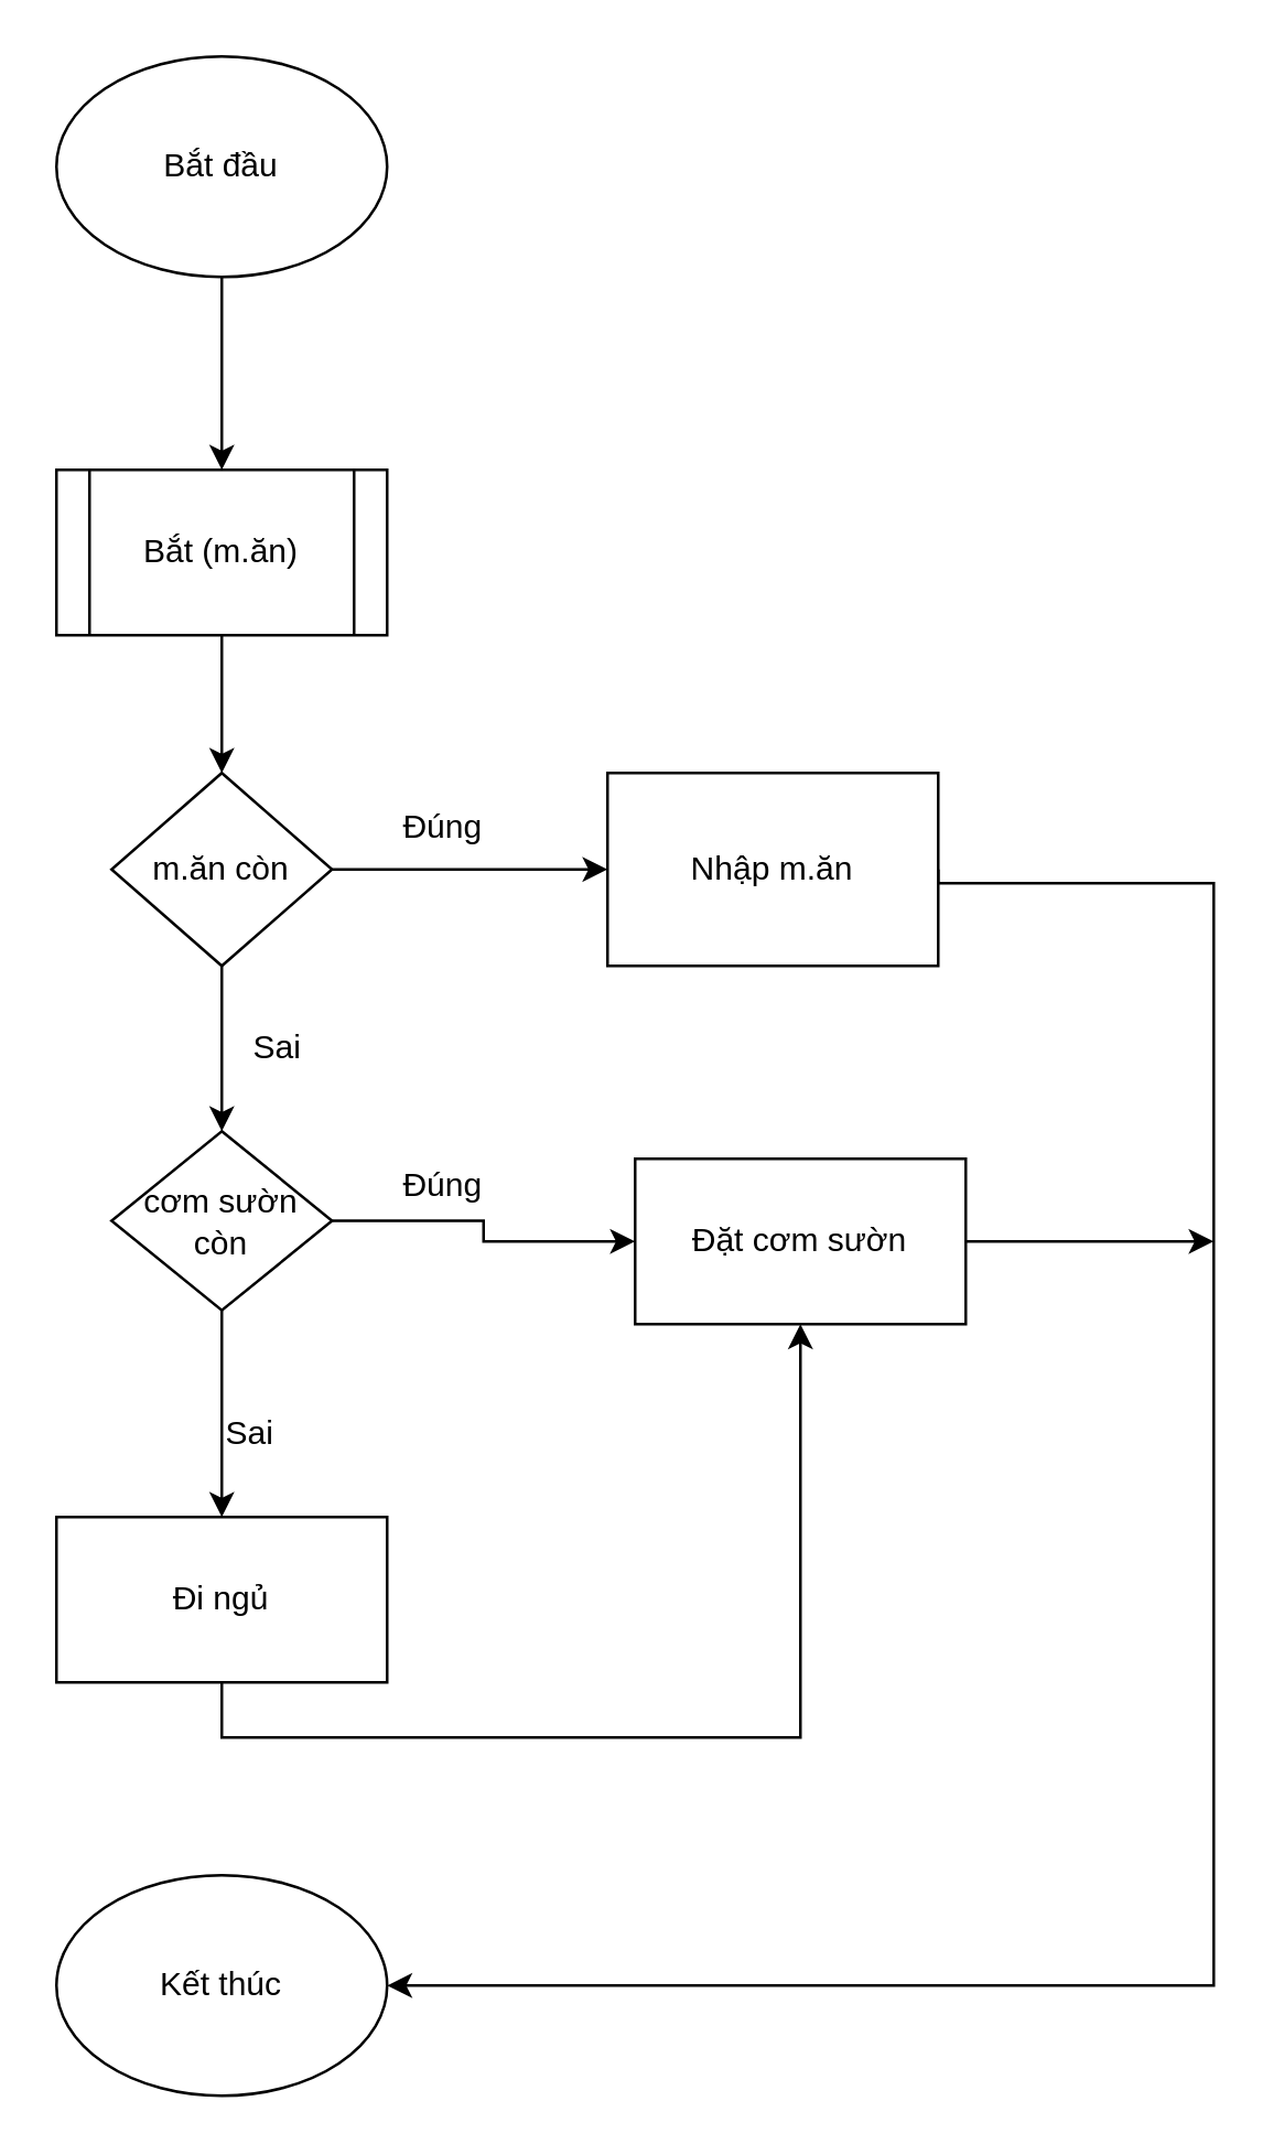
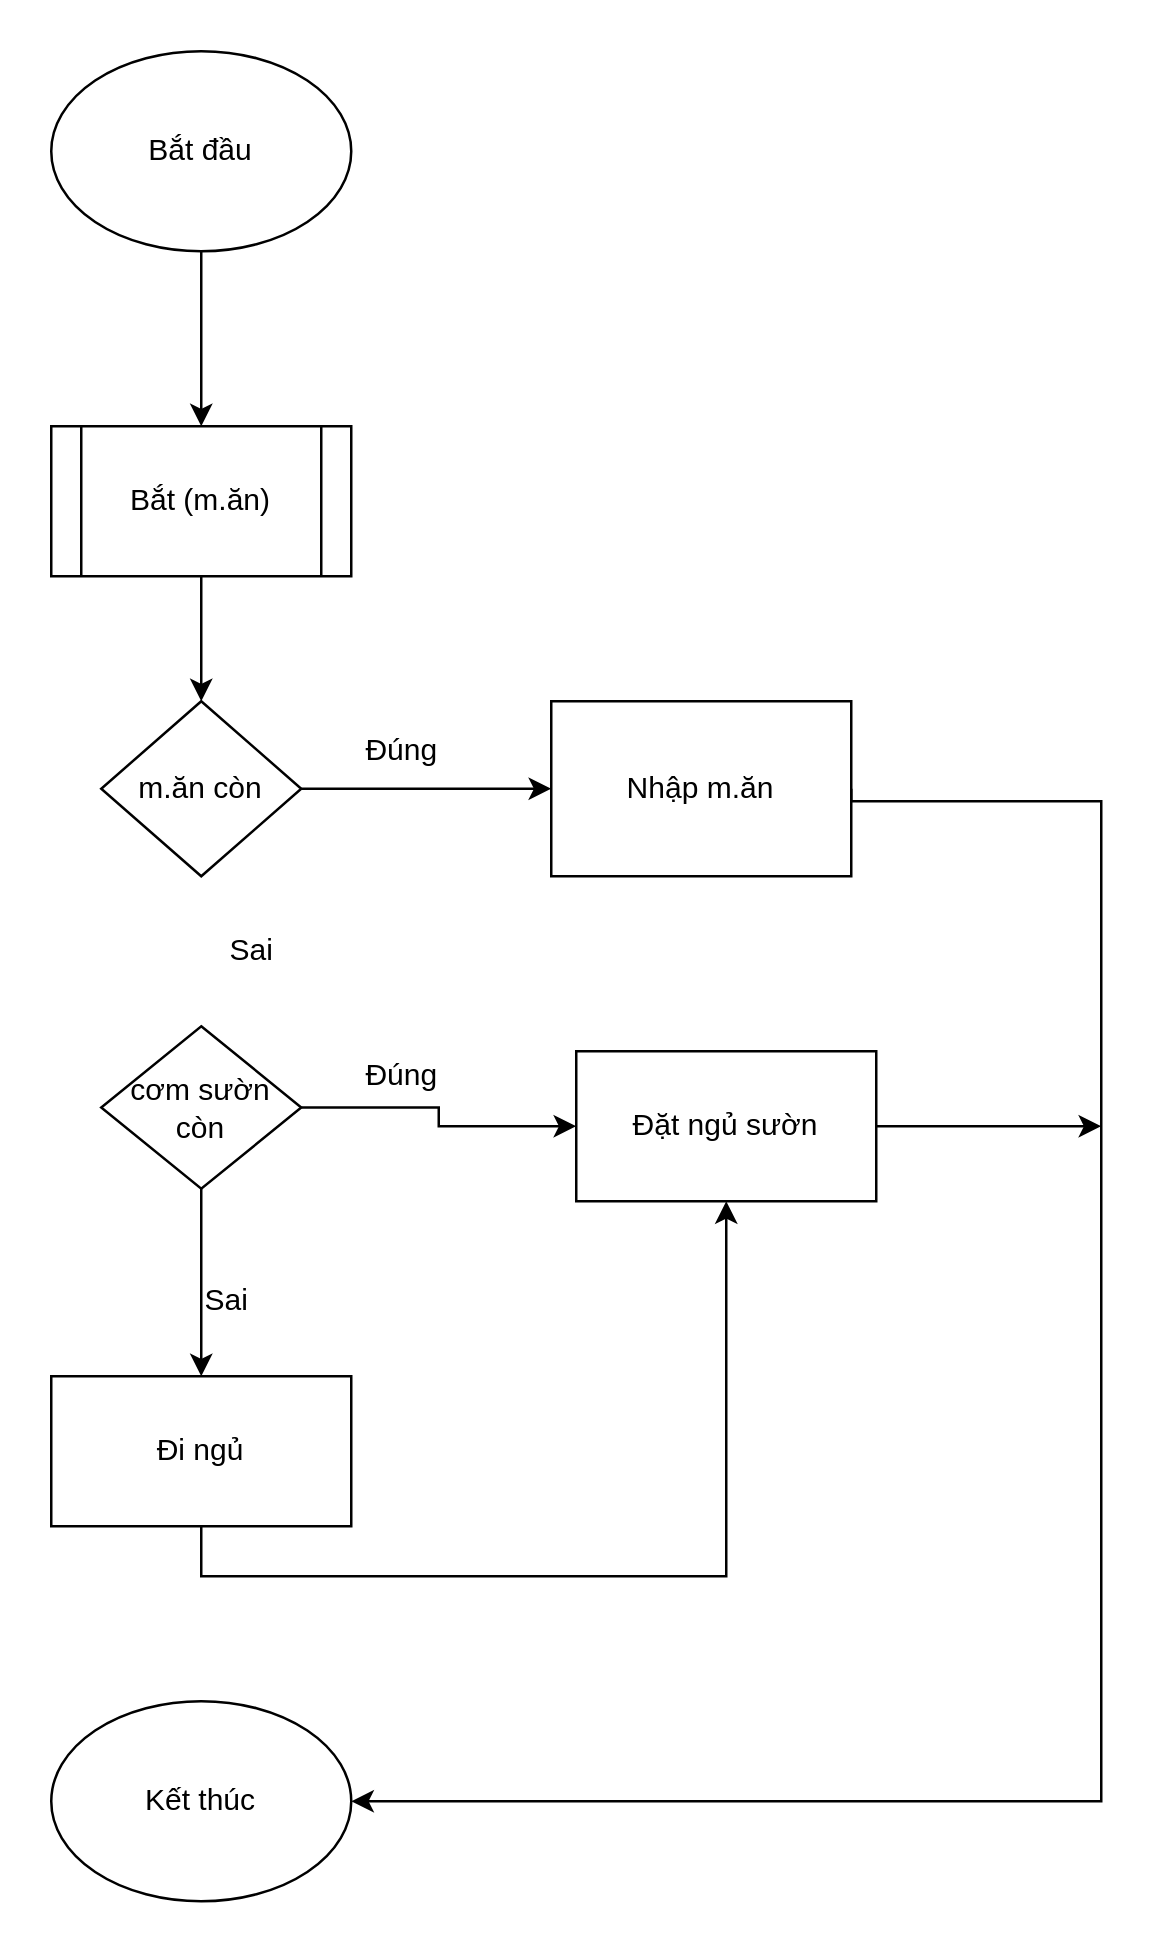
- <mxCell id="6" style="edgeStyle=orthogonalEdgeStyle;rounded=0;orthogonalLoop=1;jettySize=auto;html=1;entryX=0.5;entryY=0;entryDx=0;entryDy=0;" edge="1" parent="1" source="8" target="13"><mxGeometry relative="1" as="geometry" /></mxCell>
- <mxCell id="15" value="Đặt cơm sườn" style="rounded=0;whiteSpace=wrap;html=1;" vertex="1" parent="1"><mxGeometry x="230" y="420" width="120" height="60" as="geometry" /></mxCell>
+ <mxCell id="15" value="Đặt ngủ sườn" style="rounded=0;whiteSpace=wrap;html=1;" vertex="1" parent="1"><mxGeometry x="230" y="420" width="120" height="60" as="geometry" /></mxCell>
